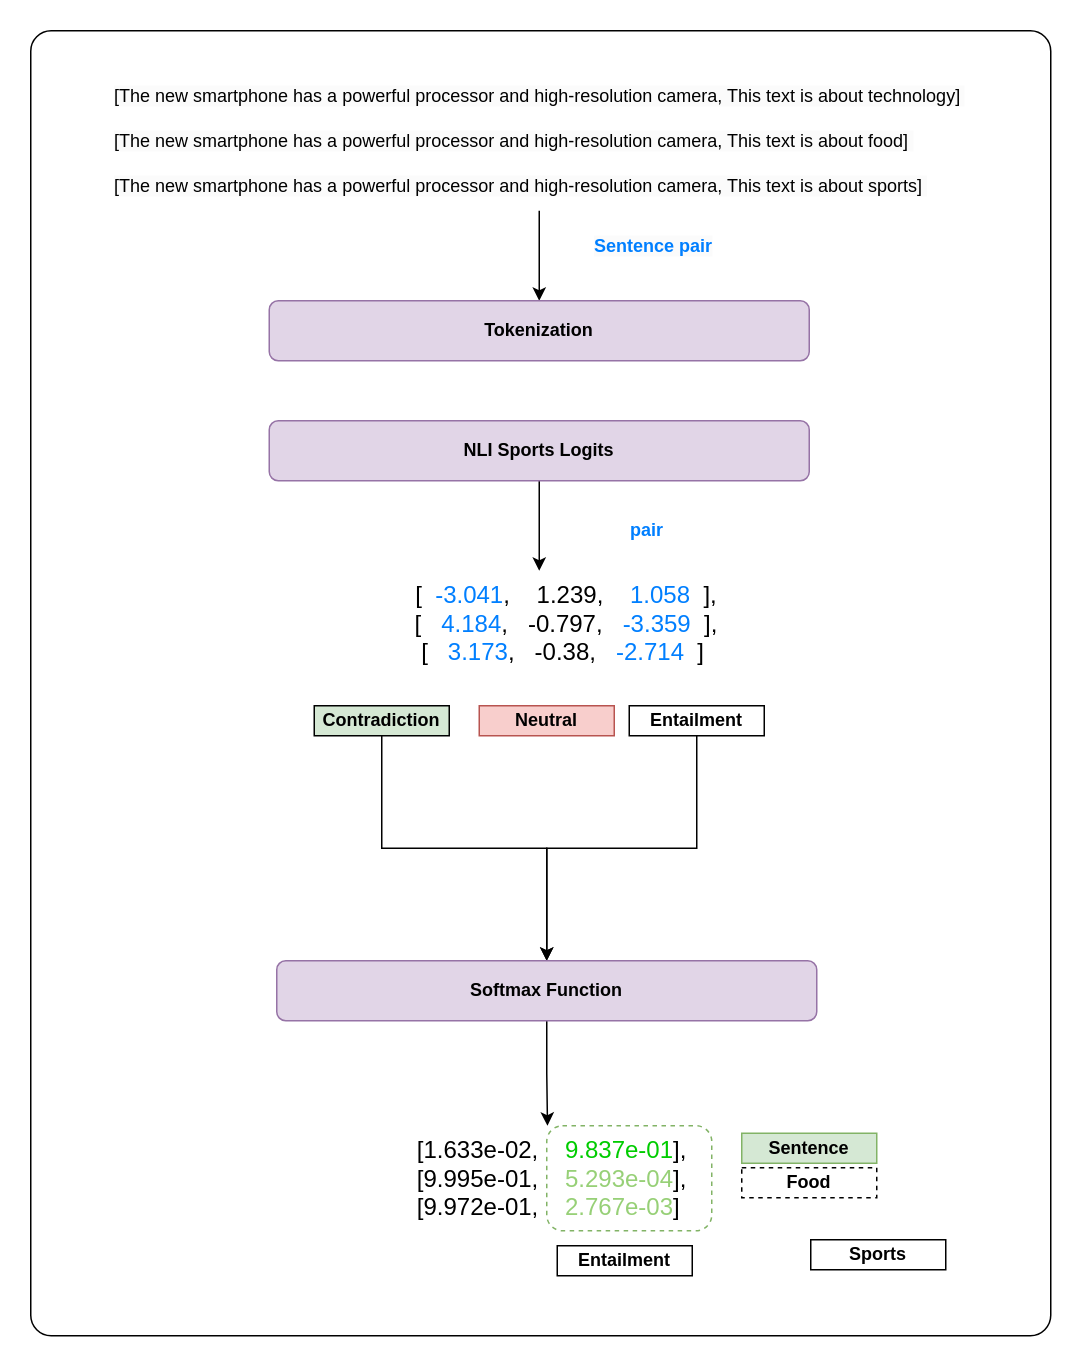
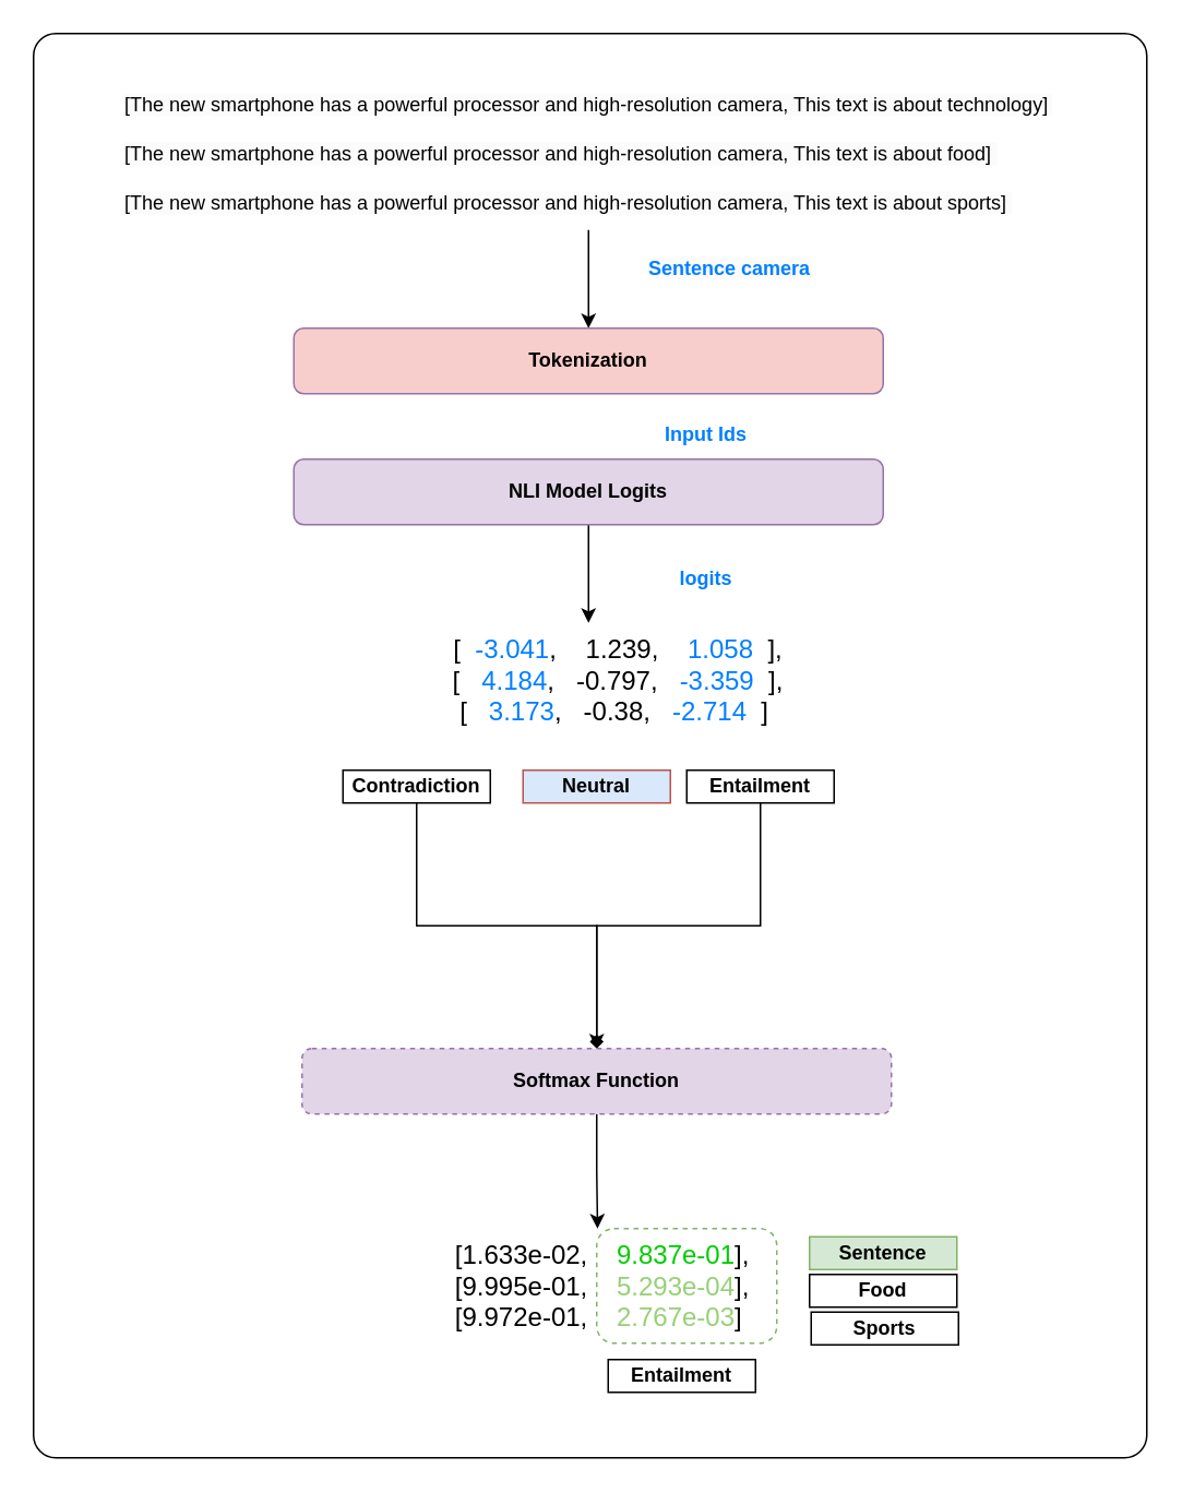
- <mxCell id="9" value="&lt;b style=&quot;forced-color-adjust: none; color: rgb(0, 0, 0); font-family: Helvetica; font-size: 12px; font-style: normal; font-variant-ligatures: normal; font-variant-caps: normal; letter-spacing: normal; orphans: 2; text-align: center; text-indent: 0px; text-transform: none; widows: 2; word-spacing: 0px; -webkit-text-stroke-width: 0px; white-space: normal; background-color: rgb(251, 251, 251); text-decoration-thickness: initial; text-decoration-style: initial; text-decoration-color: initial;&quot;&gt;&lt;font color=&quot;#007fff&quot; style=&quot;forced-color-adjust: none;&quot;&gt;Sentence pair&lt;/font&gt;&lt;/b&gt;" style="text;whiteSpace=wrap;html=1;" vertex="1" parent="2"><mxGeometry x="374" y="130" width="110" height="40" as="geometry" /></mxCell>
+ <mxCell id="9" value="&lt;b style=&quot;forced-color-adjust: none; color: rgb(0, 0, 0); font-family: Helvetica; font-size: 12px; font-style: normal; font-variant-ligatures: normal; font-variant-caps: normal; letter-spacing: normal; orphans: 2; text-align: center; text-indent: 0px; text-transform: none; widows: 2; word-spacing: 0px; -webkit-text-stroke-width: 0px; white-space: normal; background-color: rgb(251, 251, 251); text-decoration-thickness: initial; text-decoration-style: initial; text-decoration-color: initial;&quot;&gt;&lt;font color=&quot;#007fff&quot; style=&quot;forced-color-adjust: none;&quot;&gt;Sentence camera&lt;/font&gt;&lt;/b&gt;" style="text;whiteSpace=wrap;html=1;" vertex="1" parent="2"><mxGeometry x="374" y="130" width="110" height="40" as="geometry" /></mxCell>
- <mxCell id="8" value="&lt;b&gt;Tokenization&lt;/b&gt;" style="rounded=1;whiteSpace=wrap;html=1;fillColor=#e1d5e7;strokeColor=#9673a6;" vertex="1" parent="2"><mxGeometry x="159" y="180" width="360" height="40" as="geometry" /></mxCell>
+ <mxCell id="8" value="&lt;b&gt;Tokenization&lt;/b&gt;" style="rounded=1;whiteSpace=wrap;html=1;fillColor=#f8cecc;strokeColor=#9673a6;" vertex="1" parent="2"><mxGeometry x="159" y="180" width="360" height="40" as="geometry" /></mxCell>
+ <mxCell id="12" value="&lt;b&gt;&lt;font color=&quot;#007fff&quot;&gt;Input Ids&lt;/font&gt;&lt;/b&gt;" style="text;html=1;align=center;verticalAlign=middle;whiteSpace=wrap;rounded=0;" vertex="1" parent="2"><mxGeometry x="381" y="230" width="60" height="30" as="geometry" /></mxCell>
- <mxCell id="11" value="&lt;b&gt;NLI Sports Logits&lt;/b&gt;" style="rounded=1;whiteSpace=wrap;html=1;fillColor=#e1d5e7;strokeColor=#9673a6;" vertex="1" parent="2"><mxGeometry x="159" y="260" width="360" height="40" as="geometry" /></mxCell>
+ <mxCell id="11" value="&lt;b&gt;NLI Model Logits&lt;/b&gt;" style="rounded=1;whiteSpace=wrap;html=1;fillColor=#e1d5e7;strokeColor=#9673a6;" vertex="1" parent="2"><mxGeometry x="159" y="260" width="360" height="40" as="geometry" /></mxCell>
- <mxCell id="19" value="&lt;b&gt;&lt;font color=&quot;#007fff&quot;&gt;pair&lt;/font&gt;&lt;/b&gt;" style="text;html=1;align=center;verticalAlign=middle;whiteSpace=wrap;rounded=0;" vertex="1" parent="2"><mxGeometry x="381" y="318" width="60" height="30" as="geometry" /></mxCell>
+ <mxCell id="19" value="&lt;b&gt;&lt;font color=&quot;#007fff&quot;&gt;logits&lt;/font&gt;&lt;/b&gt;" style="text;html=1;align=center;verticalAlign=middle;whiteSpace=wrap;rounded=0;" vertex="1" parent="2"><mxGeometry x="381" y="318" width="60" height="30" as="geometry" /></mxCell>
- <mxCell id="15" value="&lt;b&gt;Contradiction&lt;/b&gt;" style="rounded=0;whiteSpace=wrap;html=1;fillColor=#d5e8d4;" vertex="1" parent="2"><mxGeometry x="189" y="450" width="90" height="20" as="geometry" /></mxCell>
+ <mxCell id="15" value="&lt;b&gt;Contradiction&lt;/b&gt;" style="rounded=0;whiteSpace=wrap;html=1;" vertex="1" parent="2"><mxGeometry x="189" y="450" width="90" height="20" as="geometry" /></mxCell>
- <mxCell id="18" value="&lt;b&gt;Neutral&lt;/b&gt;" style="rounded=0;whiteSpace=wrap;html=1;fillColor=#f8cecc;strokeColor=#b85450;" vertex="1" parent="2"><mxGeometry x="299" y="450" width="90" height="20" as="geometry" /></mxCell>
+ <mxCell id="18" value="&lt;b&gt;Neutral&lt;/b&gt;" style="rounded=0;whiteSpace=wrap;html=1;fillColor=#dae8fc;strokeColor=#b85450;" vertex="1" parent="2"><mxGeometry x="299" y="450" width="90" height="20" as="geometry" /></mxCell>
- <mxCell id="14" style="edgeStyle=orthogonalEdgeStyle;rounded=0;orthogonalLoop=1;jettySize=auto;html=1;" edge="1" parent="2" source="15" target="21"><mxGeometry relative="1" as="geometry" /></mxCell>
+ <mxCell id="14" style="edgeStyle=orthogonalEdgeStyle;rounded=0;orthogonalLoop=1;jettySize=auto;html=1;endArrow=diamond;" edge="1" parent="2" source="15" target="21"><mxGeometry relative="1" as="geometry" /></mxCell>
- <mxCell id="21" value="&lt;b&gt;Softmax Function&lt;/b&gt;" style="rounded=1;whiteSpace=wrap;html=1;fillColor=#e1d5e7;strokeColor=#9673a6;" vertex="1" parent="2"><mxGeometry x="164" y="620" width="360" height="40" as="geometry" /></mxCell>
+ <mxCell id="21" value="&lt;b&gt;Softmax Function&lt;/b&gt;" style="rounded=1;whiteSpace=wrap;html=1;fillColor=#e1d5e7;strokeColor=#9673a6;dashed=1;" vertex="1" parent="2"><mxGeometry x="164" y="620" width="360" height="40" as="geometry" /></mxCell>
- <mxCell id="26" value="&lt;b&gt;Food&lt;/b&gt;" style="rounded=0;whiteSpace=wrap;html=1;dashed=1;" vertex="1" parent="2"><mxGeometry x="474" y="758" width="90" height="20" as="geometry" /></mxCell>
+ <mxCell id="26" value="&lt;b&gt;Food&lt;/b&gt;" style="rounded=0;whiteSpace=wrap;html=1;" vertex="1" parent="2"><mxGeometry x="474" y="758" width="90" height="20" as="geometry" /></mxCell>
- <mxCell id="27" value="&lt;b&gt;Sports&lt;/b&gt;" style="rounded=0;whiteSpace=wrap;html=1;" vertex="1" parent="2"><mxGeometry x="520" y="806" width="90" height="20" as="geometry" /></mxCell>
+ <mxCell id="27" value="&lt;b&gt;Sports&lt;/b&gt;" style="rounded=0;whiteSpace=wrap;html=1;" vertex="1" parent="2"><mxGeometry x="475" y="781" width="90" height="20" as="geometry" /></mxCell>
